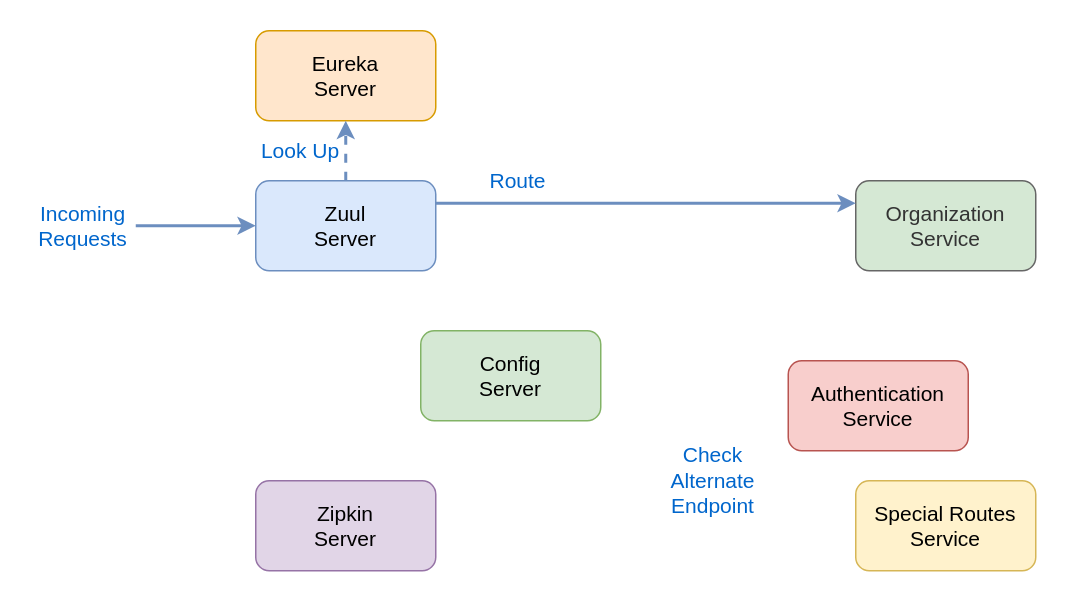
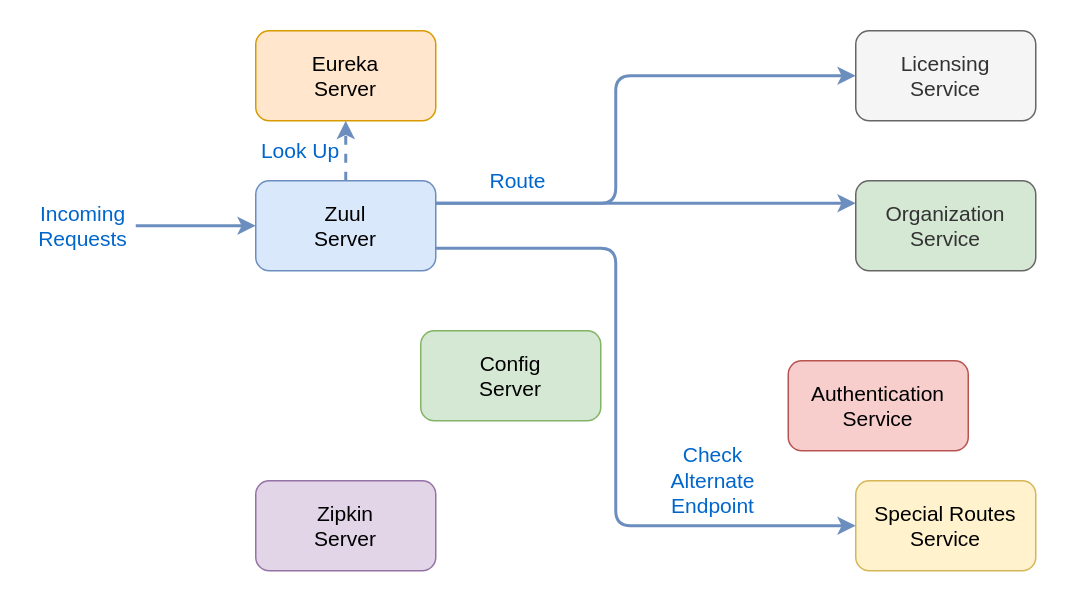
+ <mxCell id="12" value="" style="endArrow=classic;html=1;fillColor=#dae8fc;strokeColor=#6c8ebf;strokeWidth=2;exitX=1;exitY=0.25;exitDx=0;exitDy=0;entryX=0;entryY=0.5;entryDx=0;entryDy=0;" parent="1" source="3" target="6" edge="1"><mxGeometry width="50" height="50" relative="1" as="geometry"><mxPoint x="420" y="210" as="sourcePoint" /><mxPoint x="700" y="210" as="targetPoint" /><Array as="points"><mxPoint x="410" y="135" /><mxPoint x="410" y="50" /></Array></mxGeometry></mxCell>
+ <mxCell id="6" value="&lt;font style=&quot;font-size: 14px&quot;&gt;Licensing&lt;br&gt;Service&lt;/font&gt;&lt;br&gt;" style="rounded=1;whiteSpace=wrap;html=1;fillColor=#f5f5f5;strokeColor=#666666;fontColor=#333333;" parent="1" vertex="1"><mxGeometry x="570" y="20" width="120" height="60" as="geometry" /></mxCell>
+ <mxCell id="13" value="" style="endArrow=classic;html=1;fillColor=#dae8fc;strokeColor=#6c8ebf;strokeWidth=2;exitX=1;exitY=0.75;exitDx=0;exitDy=0;entryX=0;entryY=0.5;entryDx=0;entryDy=0;" parent="1" source="3" target="9" edge="1"><mxGeometry width="50" height="50" relative="1" as="geometry"><mxPoint x="440" y="220" as="sourcePoint" /><mxPoint x="720" y="220" as="targetPoint" /><Array as="points"><mxPoint x="410" y="165" /><mxPoint x="410" y="350" /></Array></mxGeometry></mxCell>
